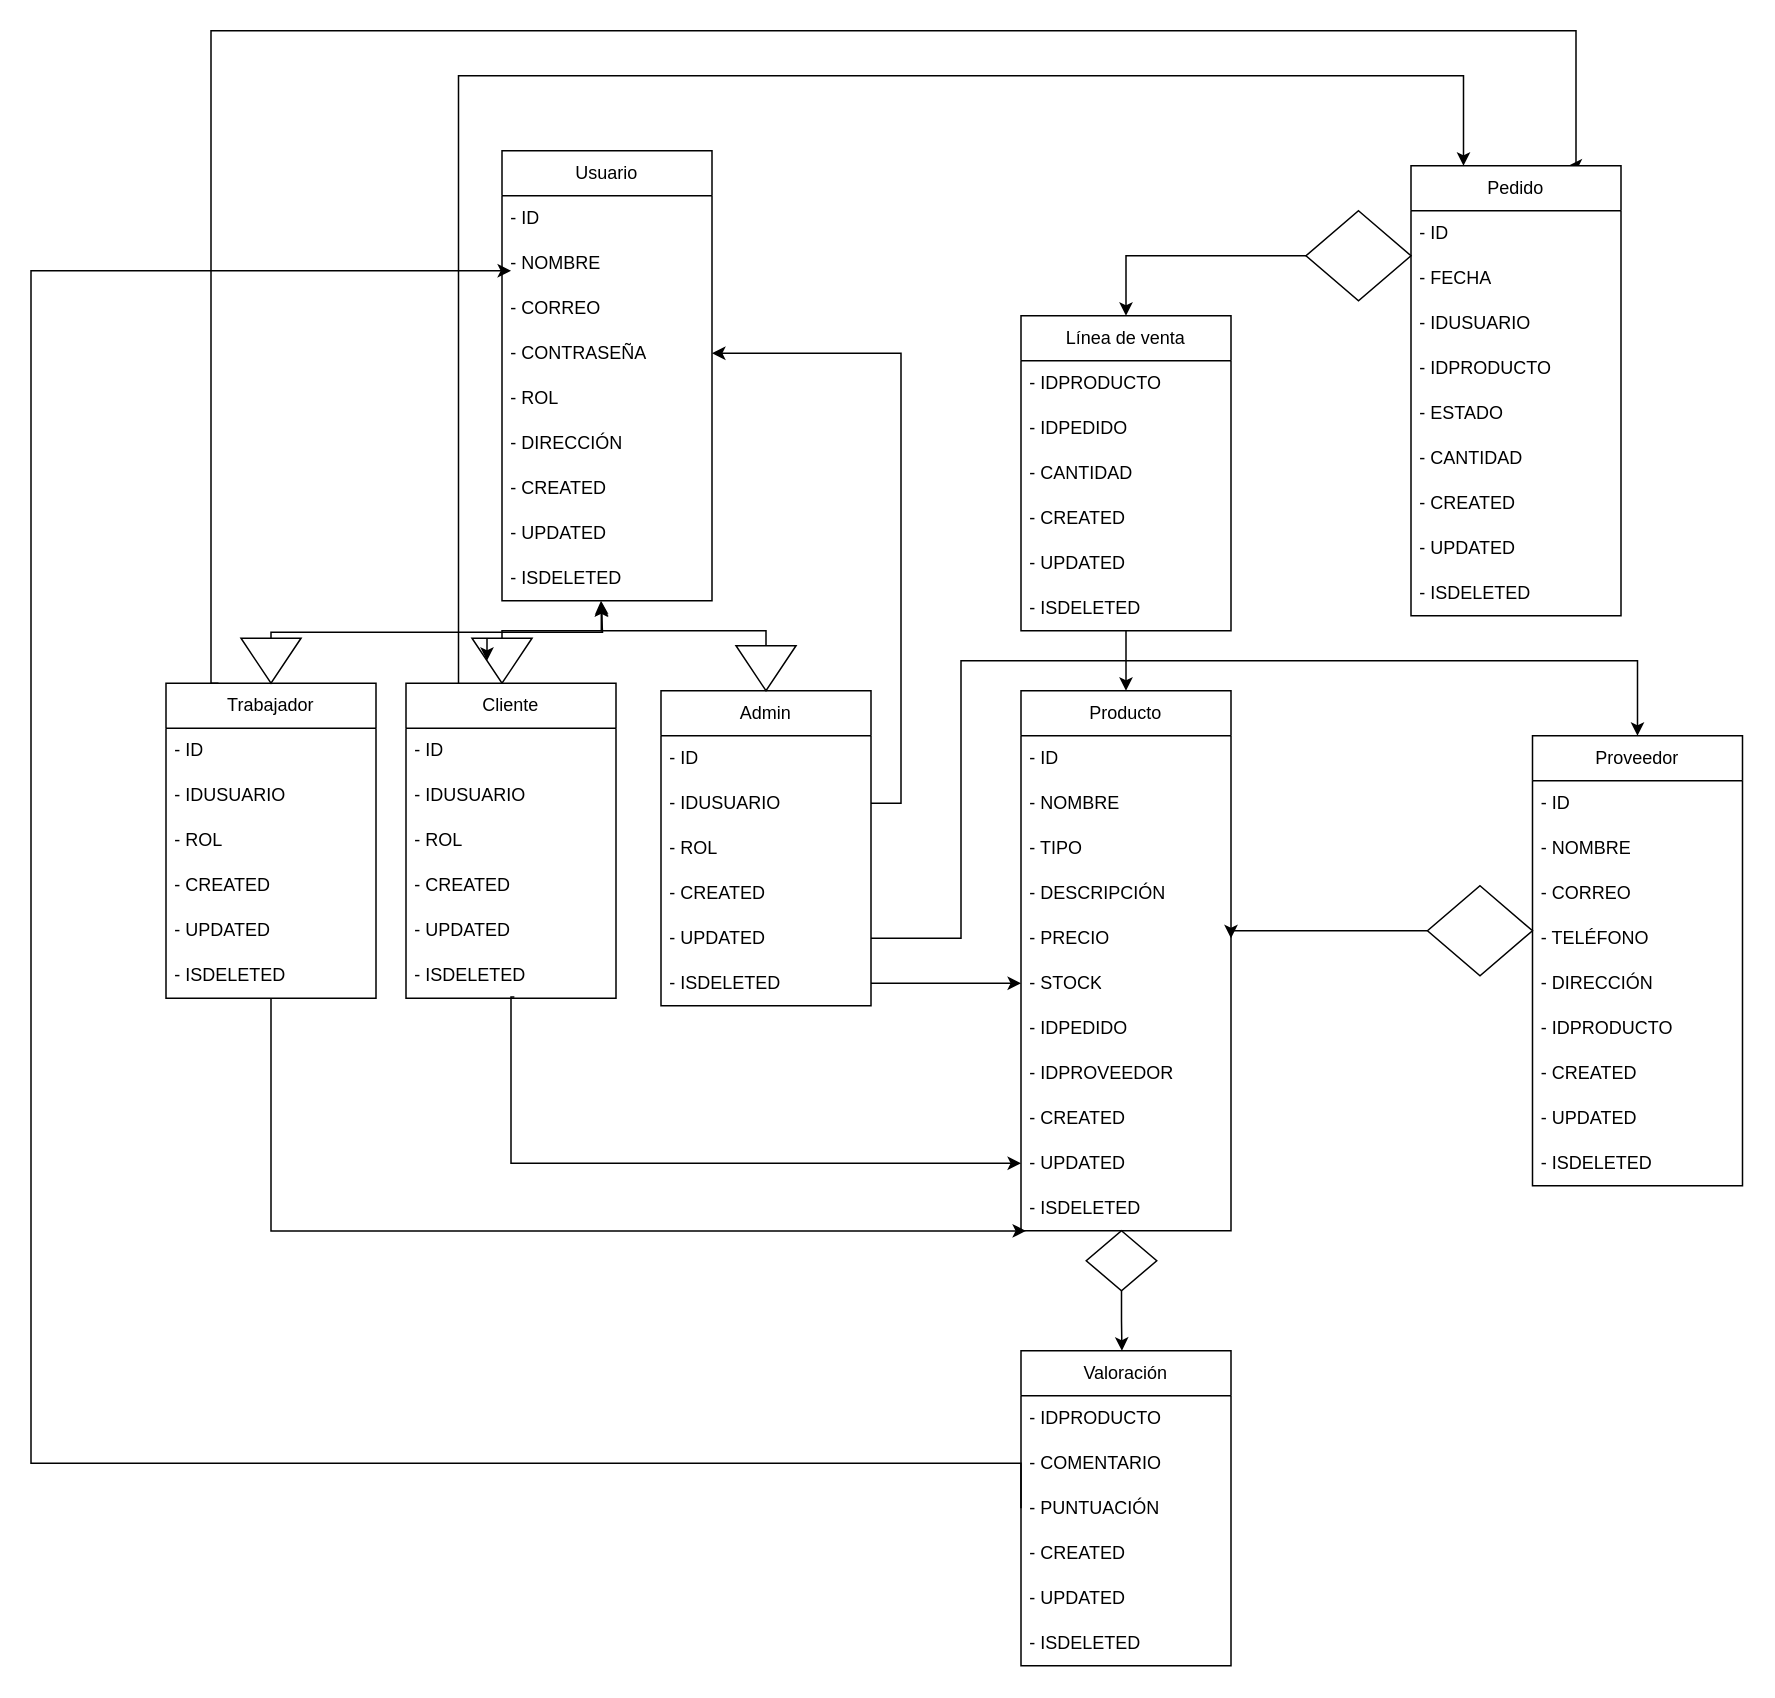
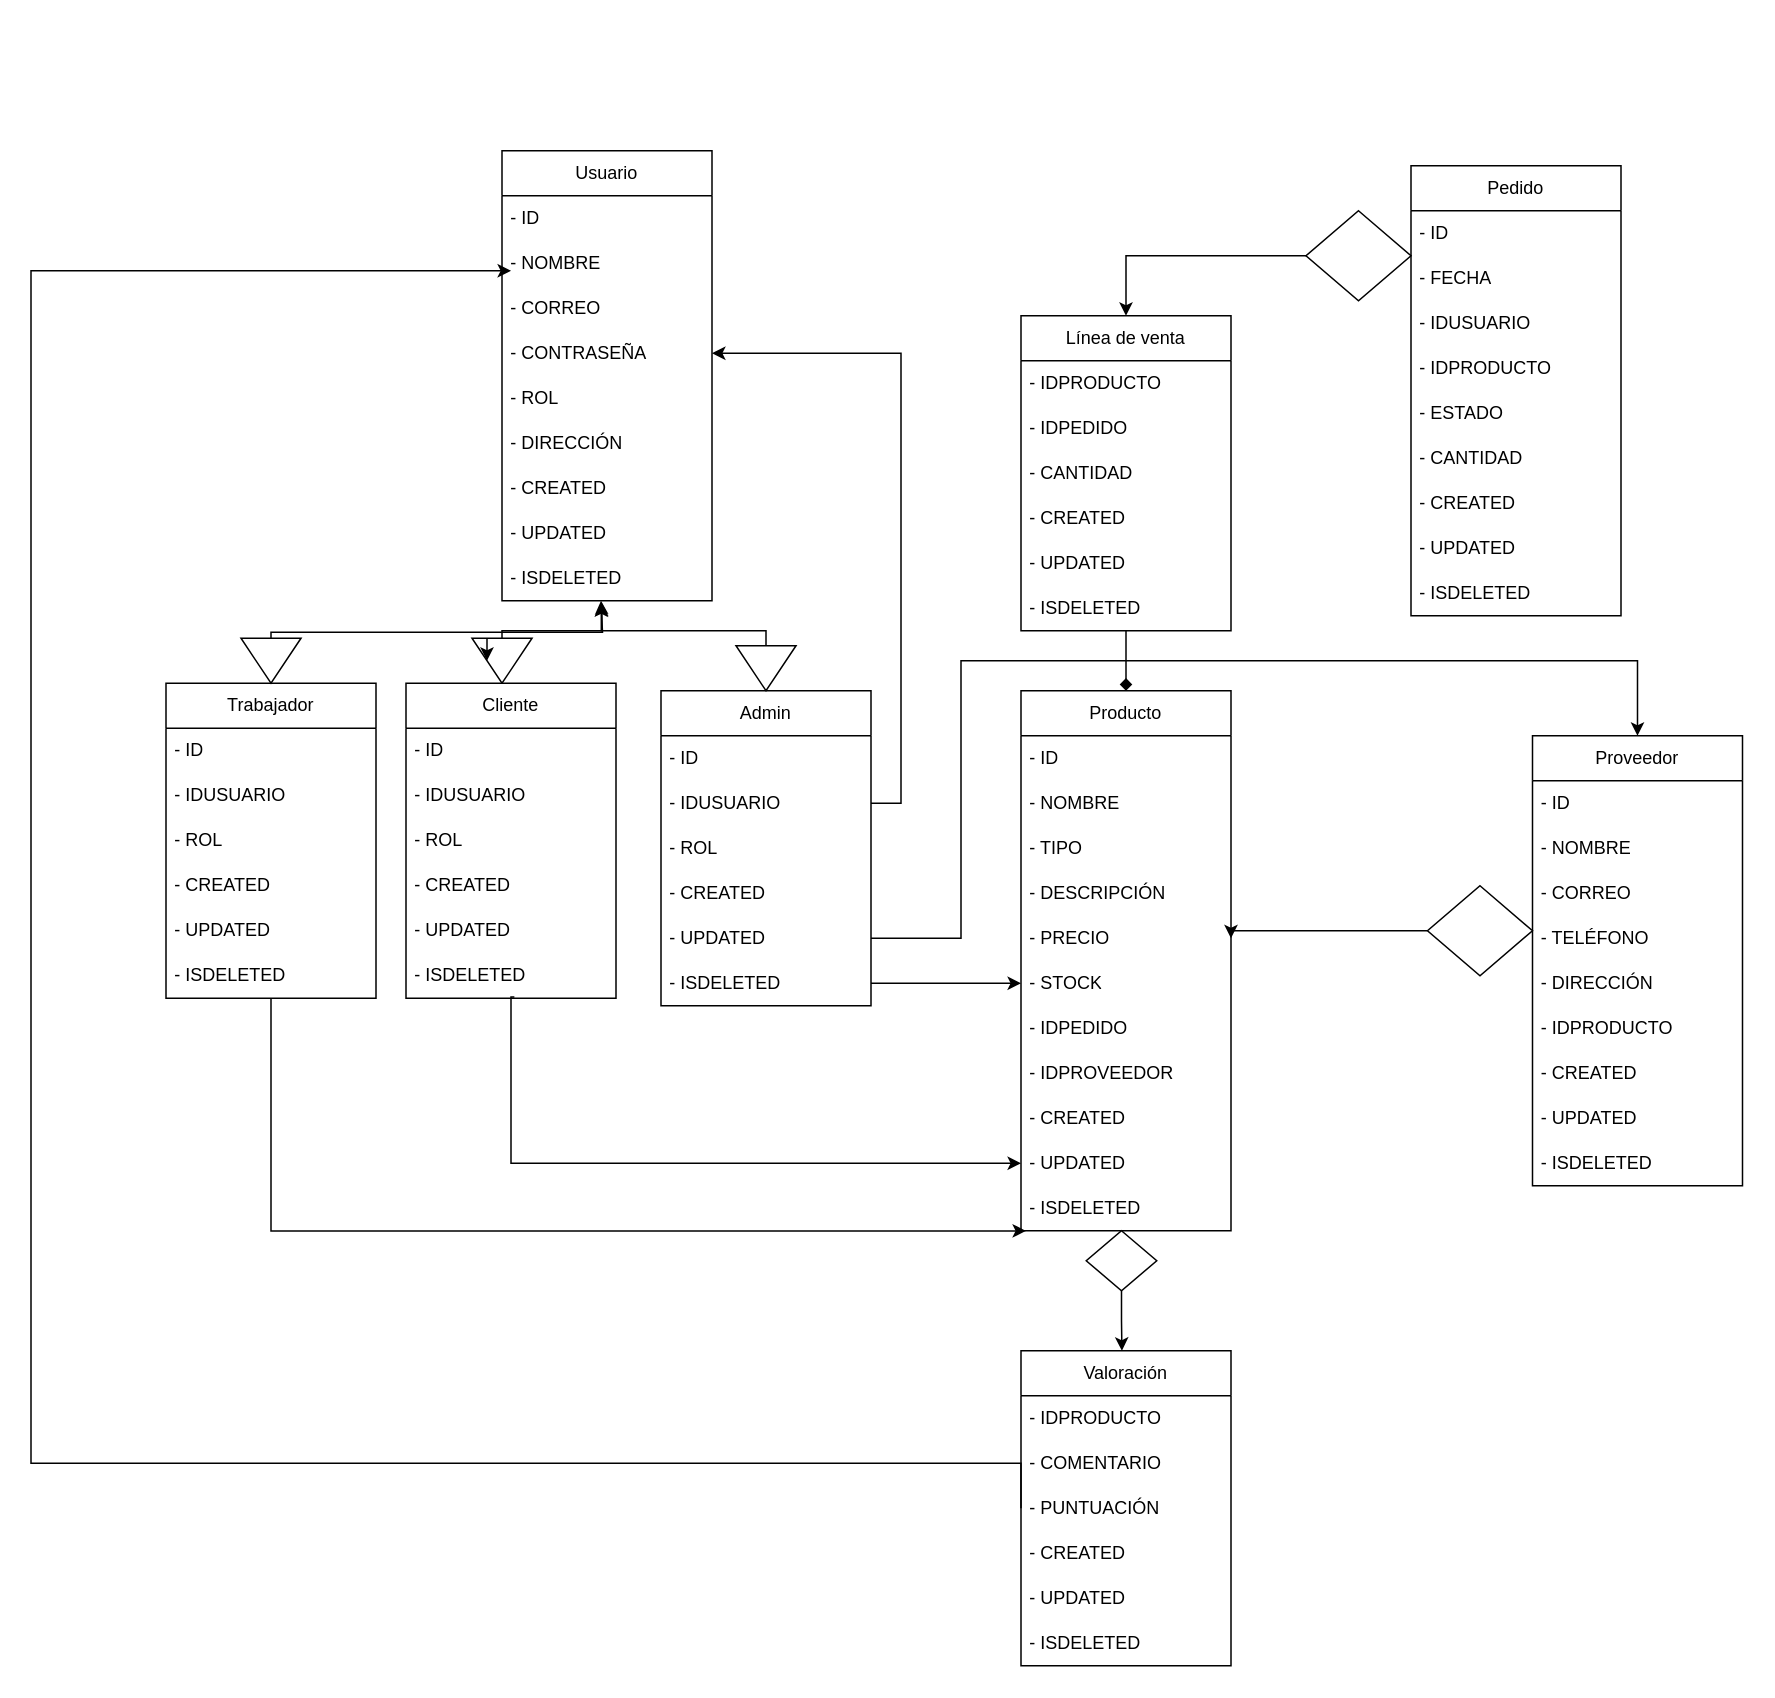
- <mxCell id="19" style="edgeStyle=orthogonalEdgeStyle;rounded=0;orthogonalLoop=1;jettySize=auto;html=1;entryX=0.75;entryY=0;entryDx=0;entryDy=0;exitX=0.25;exitY=0;exitDx=0;exitDy=0;" parent="1" source="20" target="27" edge="1"><mxGeometry relative="1" as="geometry"><mxPoint x="260" y="250" as="sourcePoint" /><mxPoint x="1050" y="80" as="targetPoint" /><Array as="points"><mxPoint x="140" y="455" /><mxPoint x="140" y="20" /><mxPoint x="1050" y="20" /><mxPoint x="1050" y="110" /></Array></mxGeometry></mxCell>
- <mxCell id="77" style="edgeStyle=orthogonalEdgeStyle;rounded=0;orthogonalLoop=1;jettySize=auto;html=1;exitX=0.25;exitY=0;exitDx=0;exitDy=0;entryX=0.25;entryY=0;entryDx=0;entryDy=0;" parent="1" source="79" target="27" edge="1"><mxGeometry relative="1" as="geometry"><Array as="points"><mxPoint x="305" y="50" /><mxPoint x="975" y="50" /></Array></mxGeometry></mxCell>
- <mxCell id="65" style="edgeStyle=orthogonalEdgeStyle;rounded=0;orthogonalLoop=1;jettySize=auto;html=1;exitX=0.5;exitY=1;exitDx=0;exitDy=0;entryX=0.5;entryY=0;entryDx=0;entryDy=0;" parent="1" source="66" target="47" edge="1"><mxGeometry relative="1" as="geometry" /></mxCell>
+ <mxCell id="65" style="edgeStyle=orthogonalEdgeStyle;rounded=0;orthogonalLoop=1;jettySize=auto;html=1;exitX=0.5;exitY=1;exitDx=0;exitDy=0;entryX=0.5;entryY=0;entryDx=0;entryDy=0;endArrow=diamond;" parent="1" source="66" target="47" edge="1"><mxGeometry relative="1" as="geometry" /></mxCell>
